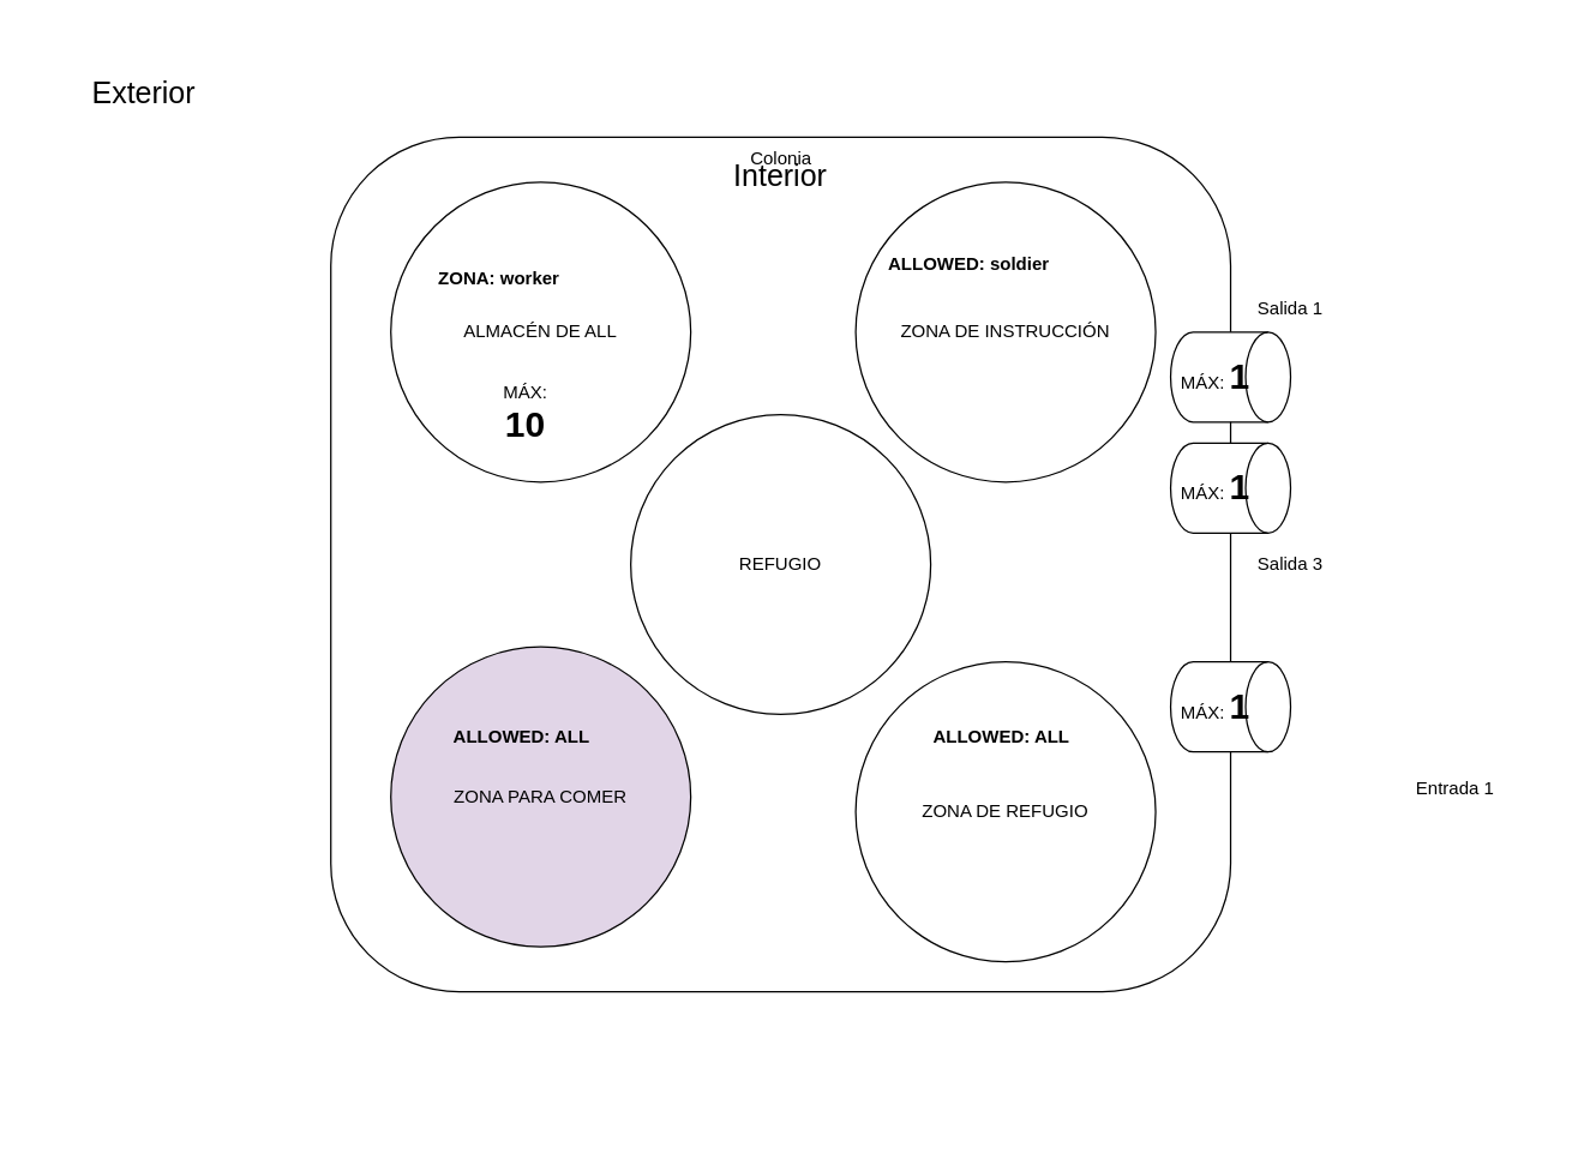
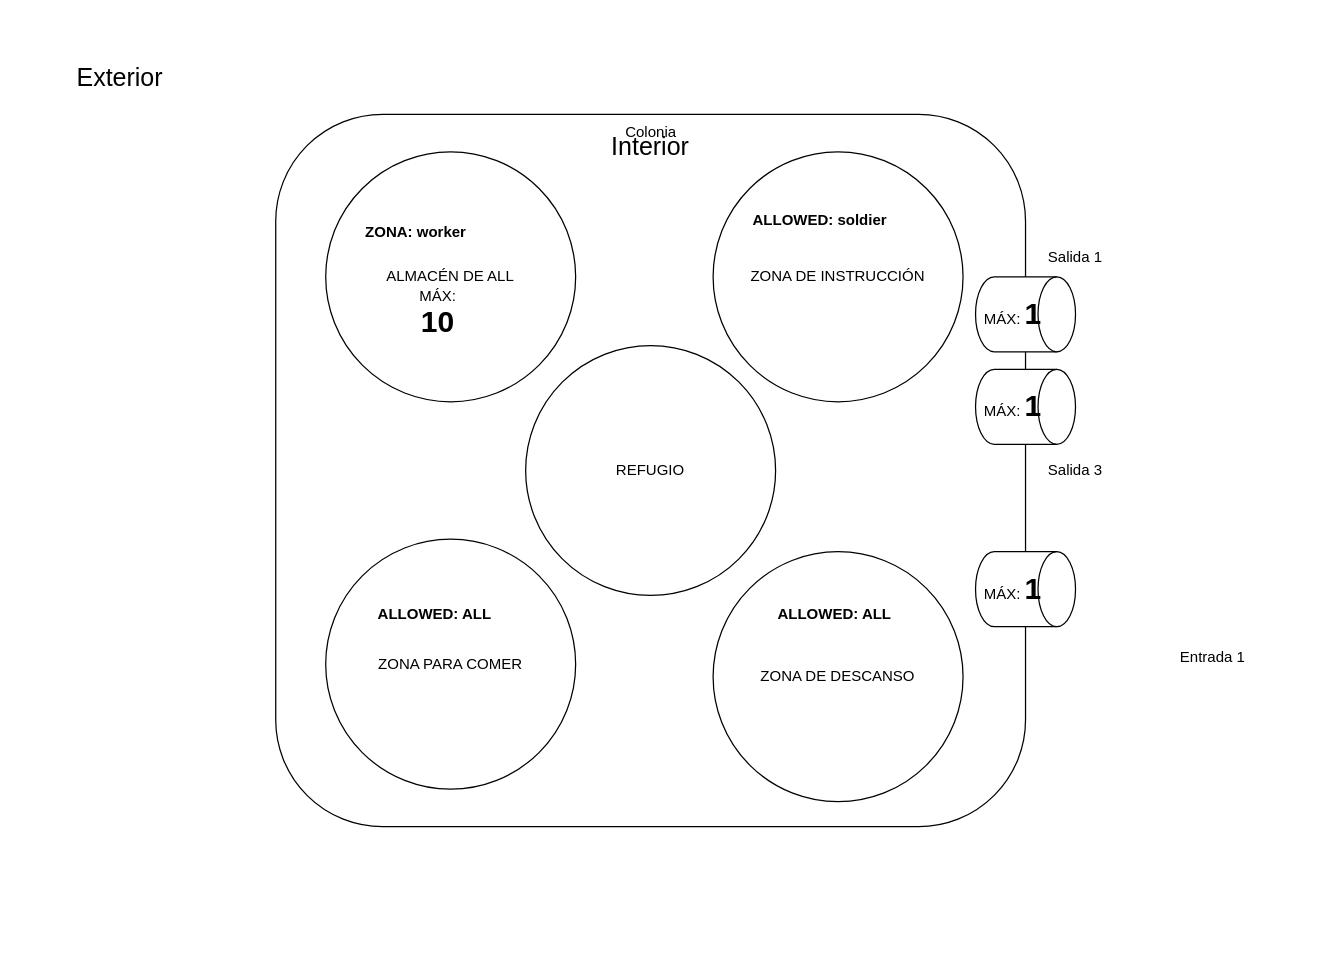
- <mxCell id="18" value="&lt;b&gt;ALLOWED: soldier&amp;nbsp;&lt;/b&gt;" style="text;html=1;strokeColor=none;fillColor=none;align=left;verticalAlign=middle;whiteSpace=wrap;rounded=0;" vertex="1" parent="1"><mxGeometry x="590" y="161" width="160" height="30" as="geometry" /></mxCell>
+ <mxCell id="18" value="&lt;b&gt;ALLOWED: soldier&amp;nbsp;&lt;/b&gt;" style="text;html=1;strokeColor=none;fillColor=none;align=left;verticalAlign=middle;whiteSpace=wrap;rounded=0;" vertex="1" parent="1"><mxGeometry x="600" y="161" width="160" height="30" as="geometry" /></mxCell>
- <mxCell id="16" value="MÁX: &lt;b&gt;&lt;font style=&quot;font-size: 24px;&quot;&gt;10&lt;/font&gt;&lt;/b&gt;" style="text;html=1;strokeColor=none;fillColor=none;align=center;verticalAlign=middle;whiteSpace=wrap;rounded=0;" vertex="1" parent="1"><mxGeometry x="320" y="261" width="60" height="30" as="geometry" /></mxCell>
+ <mxCell id="16" value="MÁX: &lt;b&gt;&lt;font style=&quot;font-size: 24px;&quot;&gt;10&lt;/font&gt;&lt;/b&gt;" style="text;html=1;strokeColor=none;fillColor=none;align=center;verticalAlign=middle;whiteSpace=wrap;rounded=0;" vertex="1" parent="1"><mxGeometry x="320" y="236" width="60" height="30" as="geometry" /></mxCell>
- <mxCell id="13" value="ZONA PARA COMER" style="ellipse;whiteSpace=wrap;html=1;aspect=fixed;fillColor=#e1d5e7;" vertex="1" parent="1"><mxGeometry x="260" y="431" width="200" height="200" as="geometry" /></mxCell>
+ <mxCell id="13" value="ZONA PARA COMER" style="ellipse;whiteSpace=wrap;html=1;aspect=fixed;" vertex="1" parent="1"><mxGeometry x="260" y="431" width="200" height="200" as="geometry" /></mxCell>
- <mxCell id="14" value="ZONA DE REFUGIO" style="ellipse;whiteSpace=wrap;html=1;aspect=fixed;" vertex="1" parent="1"><mxGeometry x="570" y="441" width="200" height="200" as="geometry" /></mxCell>
+ <mxCell id="14" value="ZONA DE DESCANSO" style="ellipse;whiteSpace=wrap;html=1;aspect=fixed;" vertex="1" parent="1"><mxGeometry x="570" y="441" width="200" height="200" as="geometry" /></mxCell>
